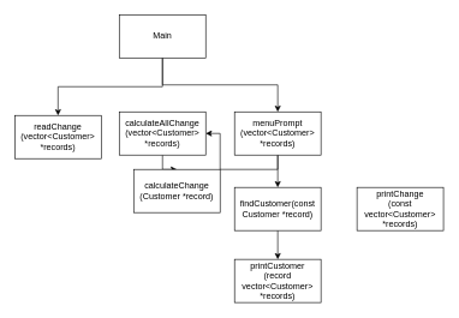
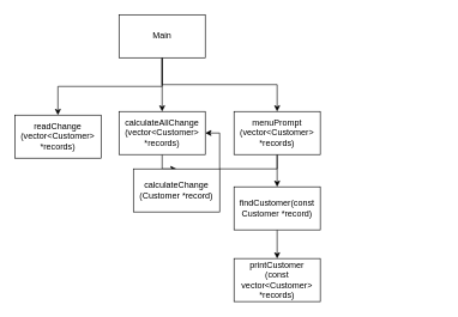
+ <mxCell id="3" style="edgeStyle=orthogonalEdgeStyle;rounded=0;orthogonalLoop=1;jettySize=auto;html=1;entryX=0.5;entryY=0;entryDx=0;entryDy=0;" edge="1" parent="1" source="5" target="8"><mxGeometry relative="1" as="geometry" /></mxCell>
- <mxCell id="16" value="printChange&lt;div&gt;&lt;span style=&quot;background-color: transparent; color: light-dark(rgb(0, 0, 0), rgb(255, 255, 255));&quot;&gt;(const vector&amp;lt;Customer&amp;gt; *records)&lt;/span&gt;&lt;/div&gt;" style="rounded=0;whiteSpace=wrap;html=1;" vertex="1" parent="1"><mxGeometry x="495" y="260" width="120" height="60" as="geometry" /></mxCell>
- <mxCell id="15" value="printCustome&lt;span style=&quot;background-color: transparent; color: light-dark(rgb(0, 0, 0), rgb(255, 255, 255));&quot;&gt;r&lt;/span&gt;&lt;div&gt;&lt;span style=&quot;background-color: transparent; color: light-dark(rgb(0, 0, 0), rgb(255, 255, 255));&quot;&gt;(record vector&amp;lt;Customer&amp;gt; *records)&lt;/span&gt;&lt;/div&gt;" style="rounded=0;whiteSpace=wrap;html=1;" vertex="1" parent="1"><mxGeometry x="325" y="360" width="120" height="60" as="geometry" /></mxCell>
+ <mxCell id="15" value="printCustome&lt;span style=&quot;background-color: transparent; color: light-dark(rgb(0, 0, 0), rgb(255, 255, 255));&quot;&gt;r&lt;/span&gt;&lt;div&gt;&lt;span style=&quot;background-color: transparent; color: light-dark(rgb(0, 0, 0), rgb(255, 255, 255));&quot;&gt;(const vector&amp;lt;Customer&amp;gt; *records)&lt;/span&gt;&lt;/div&gt;" style="rounded=0;whiteSpace=wrap;html=1;" vertex="1" parent="1"><mxGeometry x="325" y="360" width="120" height="60" as="geometry" /></mxCell>
